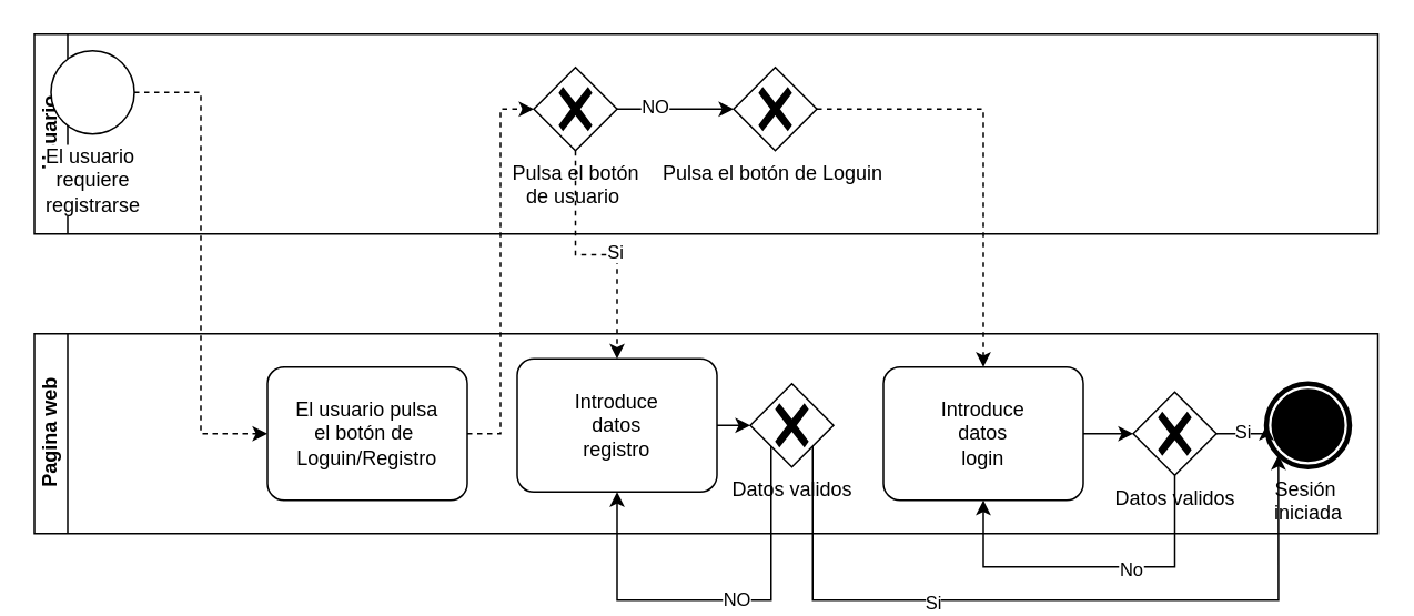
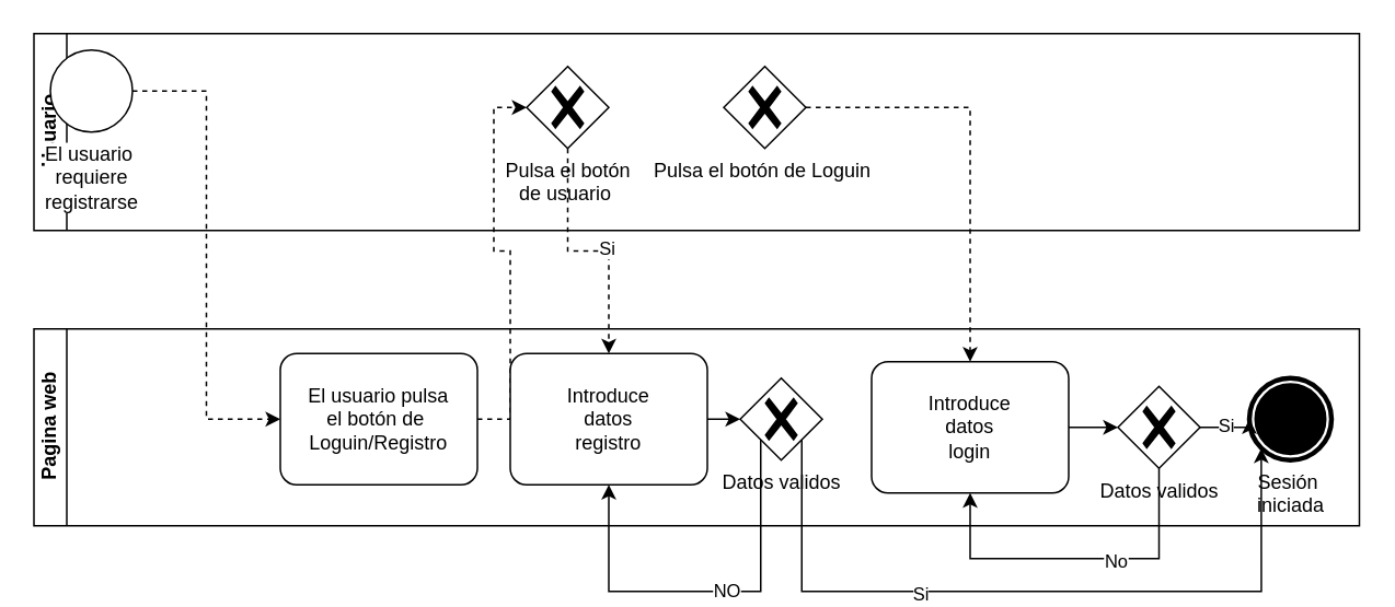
- <mxCell id="6" style="edgeStyle=orthogonalEdgeStyle;rounded=0;orthogonalLoop=1;jettySize=auto;html=1;exitX=1;exitY=0.5;exitDx=0;exitDy=0;exitPerimeter=0;entryX=0;entryY=0.5;entryDx=0;entryDy=0;entryPerimeter=0;" edge="1" parent="2" source="4" target="5"><mxGeometry relative="1" as="geometry" /></mxCell>
- <mxCell id="7" value="NO" style="edgeLabel;html=1;align=center;verticalAlign=middle;resizable=0;points=[];" vertex="1" connectable="0" parent="6"><mxGeometry x="-0.36" y="2" relative="1" as="geometry"><mxPoint as="offset" /></mxGeometry></mxCell>
- <mxCell id="13" value="&lt;span style=&quot;text-wrap: nowrap; background-color: rgb(255, 255, 255);&quot;&gt;El usuario pulsa&lt;/span&gt;&lt;div style=&quot;text-wrap: nowrap;&quot;&gt;el botón de&amp;nbsp;&lt;/div&gt;&lt;div style=&quot;text-wrap: nowrap;&quot;&gt;Loguin/Registro&lt;/div&gt;" style="points=[[0.25,0,0],[0.5,0,0],[0.75,0,0],[1,0.25,0],[1,0.5,0],[1,0.75,0],[0.75,1,0],[0.5,1,0],[0.25,1,0],[0,0.75,0],[0,0.5,0],[0,0.25,0]];shape=mxgraph.bpmn.task;whiteSpace=wrap;rectStyle=rounded;size=10;html=1;container=1;expand=0;collapsible=0;taskMarker=abstract;" vertex="1" parent="12"><mxGeometry x="140" y="20" width="120" height="80" as="geometry" /></mxCell>
+ <mxCell id="13" value="&lt;span style=&quot;text-wrap: nowrap; background-color: rgb(255, 255, 255);&quot;&gt;El usuario pulsa&lt;/span&gt;&lt;div style=&quot;text-wrap: nowrap;&quot;&gt;el botón de&amp;nbsp;&lt;/div&gt;&lt;div style=&quot;text-wrap: nowrap;&quot;&gt;Loguin/Registro&lt;/div&gt;" style="points=[[0.25,0,0],[0.5,0,0],[0.75,0,0],[1,0.25,0],[1,0.5,0],[1,0.75,0],[0.75,1,0],[0.5,1,0],[0.25,1,0],[0,0.75,0],[0,0.5,0],[0,0.25,0]];shape=mxgraph.bpmn.task;whiteSpace=wrap;rectStyle=rounded;size=10;html=1;container=1;expand=0;collapsible=0;taskMarker=abstract;" vertex="1" parent="12"><mxGeometry x="150" y="15" width="120" height="80" as="geometry" /></mxCell>
